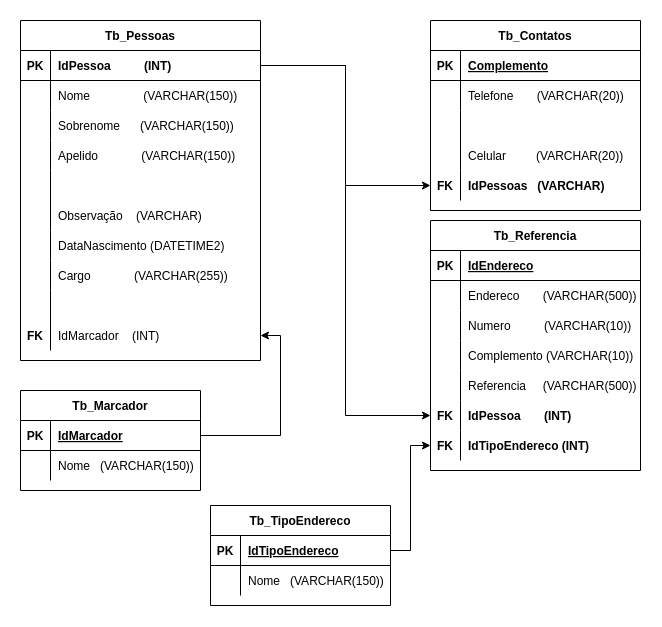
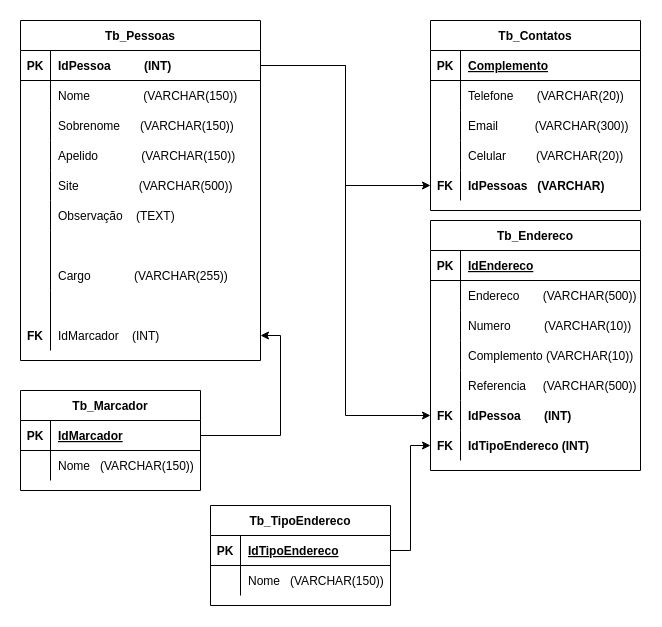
+ <mxCell id="49" value="Email           (VARCHAR(300))" style="shape=partialRectangle;connectable=0;fillColor=none;top=0;left=0;bottom=0;right=0;align=left;spacingLeft=6;overflow=hidden;fontColor=none;startSize=30;" vertex="1" parent="47"><mxGeometry x="30" width="180" height="30" as="geometry"><mxRectangle width="180" height="30" as="alternateBounds" /></mxGeometry></mxCell>
+ <mxCell id="17" value="Site                  (VARCHAR(500))" style="shape=partialRectangle;connectable=0;fillColor=none;top=0;left=0;bottom=0;right=0;align=left;spacingLeft=6;overflow=hidden;fontStyle=0" vertex="1" parent="15"><mxGeometry x="30" width="210" height="30" as="geometry"><mxRectangle width="210" height="30" as="alternateBounds" /></mxGeometry></mxCell>
- <mxCell id="20" value="Observação    (VARCHAR)" style="shape=partialRectangle;connectable=0;fillColor=none;top=0;left=0;bottom=0;right=0;align=left;spacingLeft=6;overflow=hidden;fontStyle=0" vertex="1" parent="18"><mxGeometry x="30" width="210" height="30" as="geometry"><mxRectangle width="210" height="30" as="alternateBounds" /></mxGeometry></mxCell>
+ <mxCell id="20" value="Observação    (TEXT)" style="shape=partialRectangle;connectable=0;fillColor=none;top=0;left=0;bottom=0;right=0;align=left;spacingLeft=6;overflow=hidden;fontStyle=0" vertex="1" parent="18"><mxGeometry x="30" width="210" height="30" as="geometry"><mxRectangle width="210" height="30" as="alternateBounds" /></mxGeometry></mxCell>
- <mxCell id="57" value="Tb_Referencia" style="shape=table;startSize=30;container=1;collapsible=1;childLayout=tableLayout;fixedRows=1;rowLines=0;fontStyle=1;align=center;resizeLast=1;fontColor=none;" vertex="1" parent="1"><mxGeometry x="430" y="220" width="210" height="250" as="geometry" /></mxCell>
+ <mxCell id="57" value="Tb_Endereco" style="shape=table;startSize=30;container=1;collapsible=1;childLayout=tableLayout;fixedRows=1;rowLines=0;fontStyle=1;align=center;resizeLast=1;fontColor=none;" vertex="1" parent="1"><mxGeometry x="430" y="220" width="210" height="250" as="geometry" /></mxCell>
- <mxCell id="23" value="DataNascimento (DATETIME2)" style="shape=partialRectangle;connectable=0;fillColor=none;top=0;left=0;bottom=0;right=0;align=left;spacingLeft=6;overflow=hidden;fontStyle=0" vertex="1" parent="21"><mxGeometry x="30" width="210" height="30" as="geometry"><mxRectangle width="210" height="30" as="alternateBounds" /></mxGeometry></mxCell>
